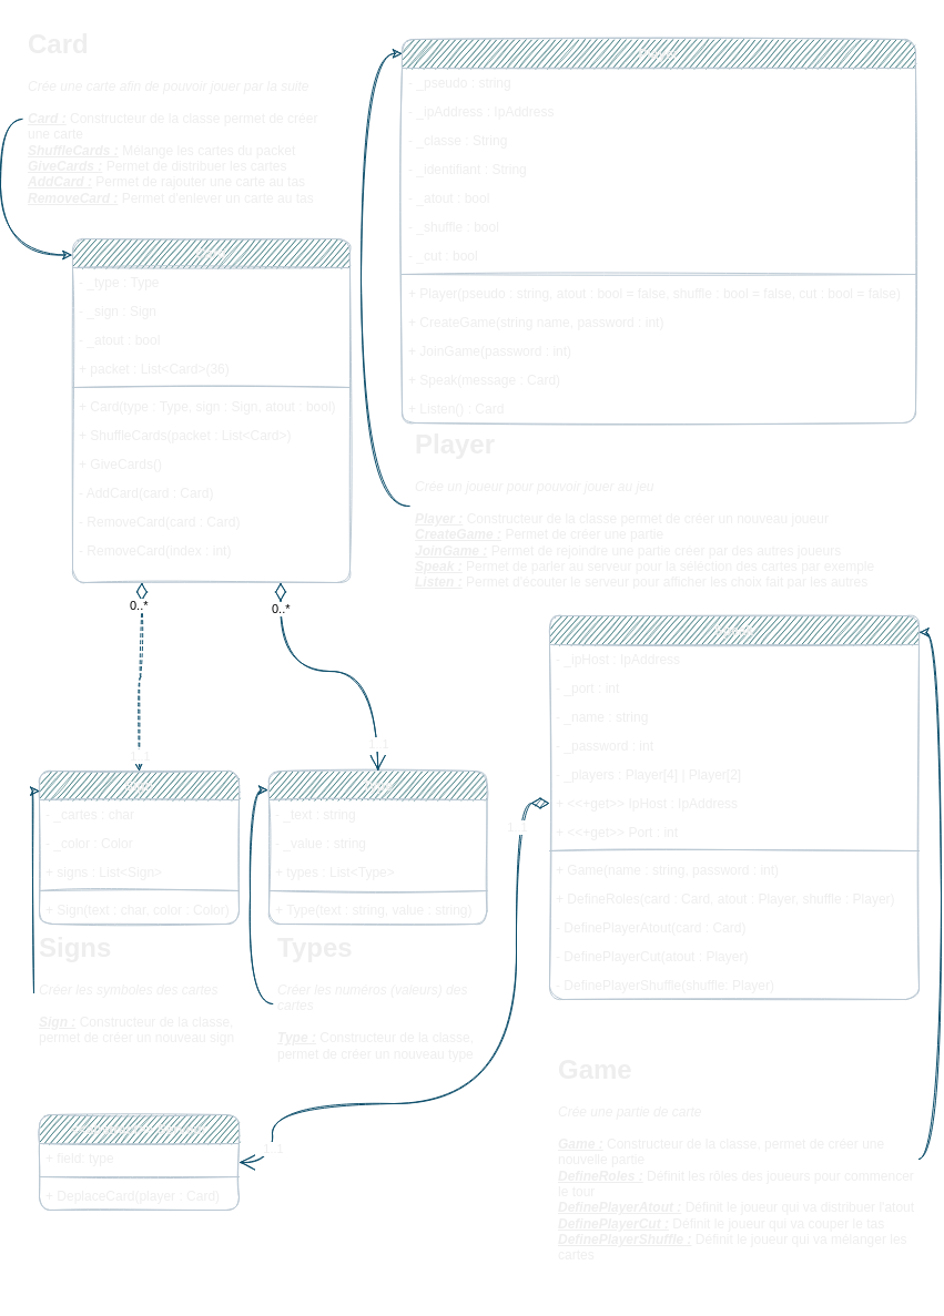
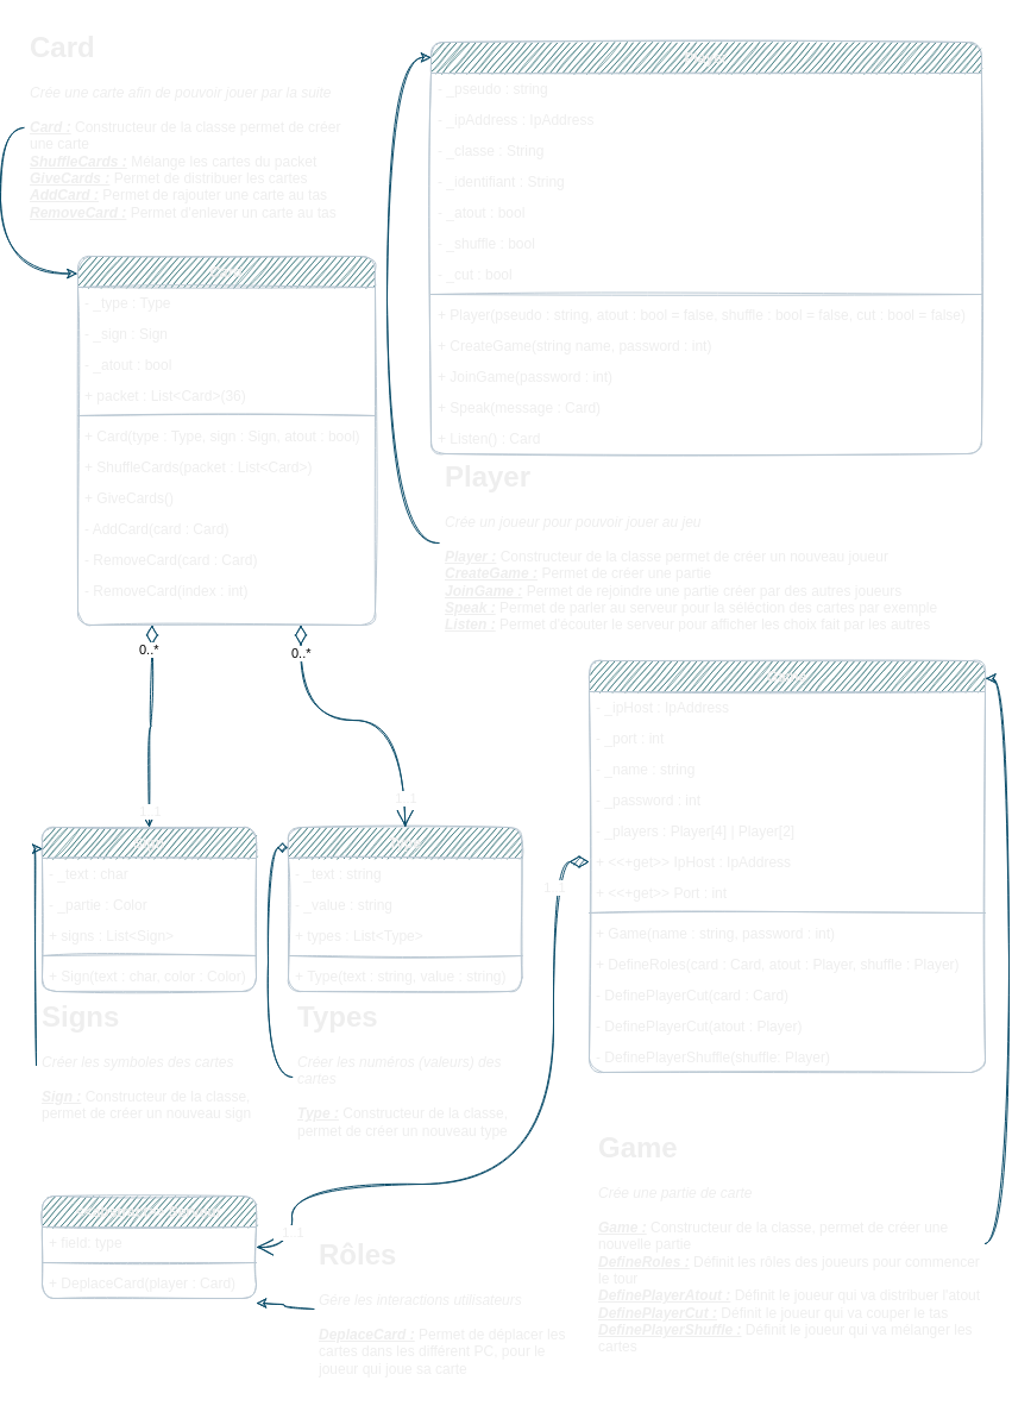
- <mxCell id="40" value="Speak" style="swimlane;fontStyle=1;align=center;verticalAlign=top;childLayout=stackLayout;horizontal=1;startSize=26;horizontalStack=0;resizeParent=1;resizeParentMax=0;resizeLast=0;collapsible=1;marginBottom=0;fillColor=#09555B;strokeColor=#BAC8D3;fontColor=#EEEEEE;rounded=1;sketch=1;" parent="1" vertex="1"><mxGeometry x="495" y="555" width="333" height="346" as="geometry"><mxRectangle x="470" y="540" width="330" height="26" as="alternateBounds" /></mxGeometry></mxCell>
+ <mxCell id="40" value="Game" style="swimlane;fontStyle=1;align=center;verticalAlign=top;childLayout=stackLayout;horizontal=1;startSize=26;horizontalStack=0;resizeParent=1;resizeParentMax=0;resizeLast=0;collapsible=1;marginBottom=0;fillColor=#09555B;strokeColor=#BAC8D3;fontColor=#EEEEEE;rounded=1;sketch=1;" parent="1" vertex="1"><mxGeometry x="495" y="555" width="333" height="346" as="geometry"><mxRectangle x="470" y="540" width="330" height="26" as="alternateBounds" /></mxGeometry></mxCell>
- <mxCell id="70" value="0..*" style="endArrow=open;html=1;endSize=12;startArrow=diamondThin;startSize=14;startFill=0;edgeStyle=orthogonalEdgeStyle;align=left;verticalAlign=bottom;rounded=1;entryX=0.5;entryY=0;entryDx=0;entryDy=0;sketch=1;curved=1;strokeColor=#0B4D6A;exitX=0.25;exitY=1;exitDx=0;exitDy=0;dashed=1;" parent="1" source="2" target="14" edge="1"><mxGeometry x="-0.652" y="-12" relative="1" as="geometry"><mxPoint x="165" y="485" as="sourcePoint" /><mxPoint x="165" y="635" as="targetPoint" /><mxPoint as="offset" /></mxGeometry></mxCell>
+ <mxCell id="70" value="0..*" style="endArrow=open;html=1;endSize=12;startArrow=diamondThin;startSize=14;startFill=0;edgeStyle=orthogonalEdgeStyle;align=left;verticalAlign=bottom;rounded=1;entryX=0.5;entryY=0;entryDx=0;entryDy=0;sketch=1;curved=1;strokeColor=#0B4D6A;exitX=0.25;exitY=1;exitDx=0;exitDy=0;" parent="1" source="2" target="14" edge="1"><mxGeometry x="-0.652" y="-12" relative="1" as="geometry"><mxPoint x="165" y="485" as="sourcePoint" /><mxPoint x="165" y="635" as="targetPoint" /><mxPoint as="offset" /></mxGeometry></mxCell>
- <mxCell id="63" value="" style="edgeStyle=orthogonalEdgeStyle;curved=1;rounded=1;sketch=1;orthogonalLoop=1;jettySize=auto;html=1;strokeColor=#0B4D6A;entryX=-0.004;entryY=0.124;entryDx=0;entryDy=0;exitX=0;exitY=0.5;exitDx=0;exitDy=0;entryPerimeter=0;" parent="1" source="62" target="20" edge="1"><mxGeometry relative="1" as="geometry"><mxPoint x="275" y="1060" as="sourcePoint" /><mxPoint x="235" y="1026.5" as="targetPoint" /><Array as="points"><mxPoint x="225" y="905" /><mxPoint x="225" y="712" /></Array></mxGeometry></mxCell>
+ <mxCell id="63" value="" style="edgeStyle=orthogonalEdgeStyle;curved=1;rounded=1;sketch=1;orthogonalLoop=1;jettySize=auto;html=1;strokeColor=#0B4D6A;entryX=-0.004;entryY=0.124;entryDx=0;entryDy=0;exitX=0;exitY=0.5;exitDx=0;exitDy=0;entryPerimeter=0;endArrow=diamond;" parent="1" source="62" target="20" edge="1"><mxGeometry relative="1" as="geometry"><mxPoint x="275" y="1060" as="sourcePoint" /><mxPoint x="235" y="1026.5" as="targetPoint" /><Array as="points"><mxPoint x="225" y="905" /><mxPoint x="225" y="712" /></Array></mxGeometry></mxCell>
- <mxCell id="15" value="- _cartes : char" style="text;align=left;verticalAlign=top;spacingLeft=4;spacingRight=4;overflow=hidden;rotatable=0;points=[[0,0.5],[1,0.5]];portConstraint=eastwest;fontColor=#EEEEEE;rounded=1;sketch=1;" parent="14" vertex="1"><mxGeometry y="26" width="180" height="26" as="geometry" /></mxCell>
+ <mxCell id="15" value="- _text : char" style="text;align=left;verticalAlign=top;spacingLeft=4;spacingRight=4;overflow=hidden;rotatable=0;points=[[0,0.5],[1,0.5]];portConstraint=eastwest;fontColor=#EEEEEE;rounded=1;sketch=1;" parent="14" vertex="1"><mxGeometry y="26" width="180" height="26" as="geometry" /></mxCell>
- <mxCell id="16" value="- _color : Color" style="text;align=left;verticalAlign=top;spacingLeft=4;spacingRight=4;overflow=hidden;rotatable=0;points=[[0,0.5],[1,0.5]];portConstraint=eastwest;rounded=1;shadow=0;html=0;fontColor=#EEEEEE;sketch=1;" parent="14" vertex="1"><mxGeometry y="52" width="180" height="26" as="geometry" /></mxCell>
+ <mxCell id="16" value="- _partie : Color" style="text;align=left;verticalAlign=top;spacingLeft=4;spacingRight=4;overflow=hidden;rotatable=0;points=[[0,0.5],[1,0.5]];portConstraint=eastwest;rounded=1;shadow=0;html=0;fontColor=#EEEEEE;sketch=1;" parent="14" vertex="1"><mxGeometry y="52" width="180" height="26" as="geometry" /></mxCell>
- <mxCell id="51" value="- DefinePlayerAtout(card : Card)" style="text;strokeColor=none;fillColor=none;align=left;verticalAlign=top;spacingLeft=4;spacingRight=4;overflow=hidden;rotatable=0;points=[[0,0.5],[1,0.5]];portConstraint=eastwest;fontColor=#EEEEEE;rounded=1;sketch=1;" parent="40" vertex="1"><mxGeometry y="268" width="333" height="26" as="geometry" /></mxCell>
+ <mxCell id="51" value="- DefinePlayerCut(card : Card)" style="text;strokeColor=none;fillColor=none;align=left;verticalAlign=top;spacingLeft=4;spacingRight=4;overflow=hidden;rotatable=0;points=[[0,0.5],[1,0.5]];portConstraint=eastwest;fontColor=#EEEEEE;rounded=1;sketch=1;" parent="40" vertex="1"><mxGeometry y="268" width="333" height="26" as="geometry" /></mxCell>
+ <mxCell id="58" value="" style="edgeStyle=orthogonalEdgeStyle;curved=1;rounded=1;sketch=1;orthogonalLoop=1;jettySize=auto;html=1;strokeColor=#0B4D6A;entryX=1;entryY=1.154;entryDx=0;entryDy=0;entryPerimeter=0;" parent="1" source="59" target="57" edge="1"><mxGeometry relative="1" as="geometry" /></mxCell>
+ <mxCell id="59" value="&lt;h1&gt;Rôles&lt;/h1&gt;&lt;div&gt;&lt;i&gt;Gére les interactions utilisateurs&lt;/i&gt;&lt;/div&gt;&lt;div&gt;&lt;br&gt;&lt;/div&gt;&lt;div&gt;&lt;u style=&quot;font-weight: bold ; font-style: italic&quot;&gt;DeplaceCard :&lt;/u&gt;&amp;nbsp;Permet de déplacer les cartes dans les différent PC, pour le joueur qui joue sa carte&lt;/div&gt;" style="text;html=1;strokeColor=none;fillColor=none;spacing=5;spacingTop=-20;whiteSpace=wrap;overflow=hidden;rounded=1;sketch=1;fontColor=#EEEEEE;" parent="1" vertex="1"><mxGeometry x="263.38" y="1035" width="216.75" height="130" as="geometry" /></mxCell>
